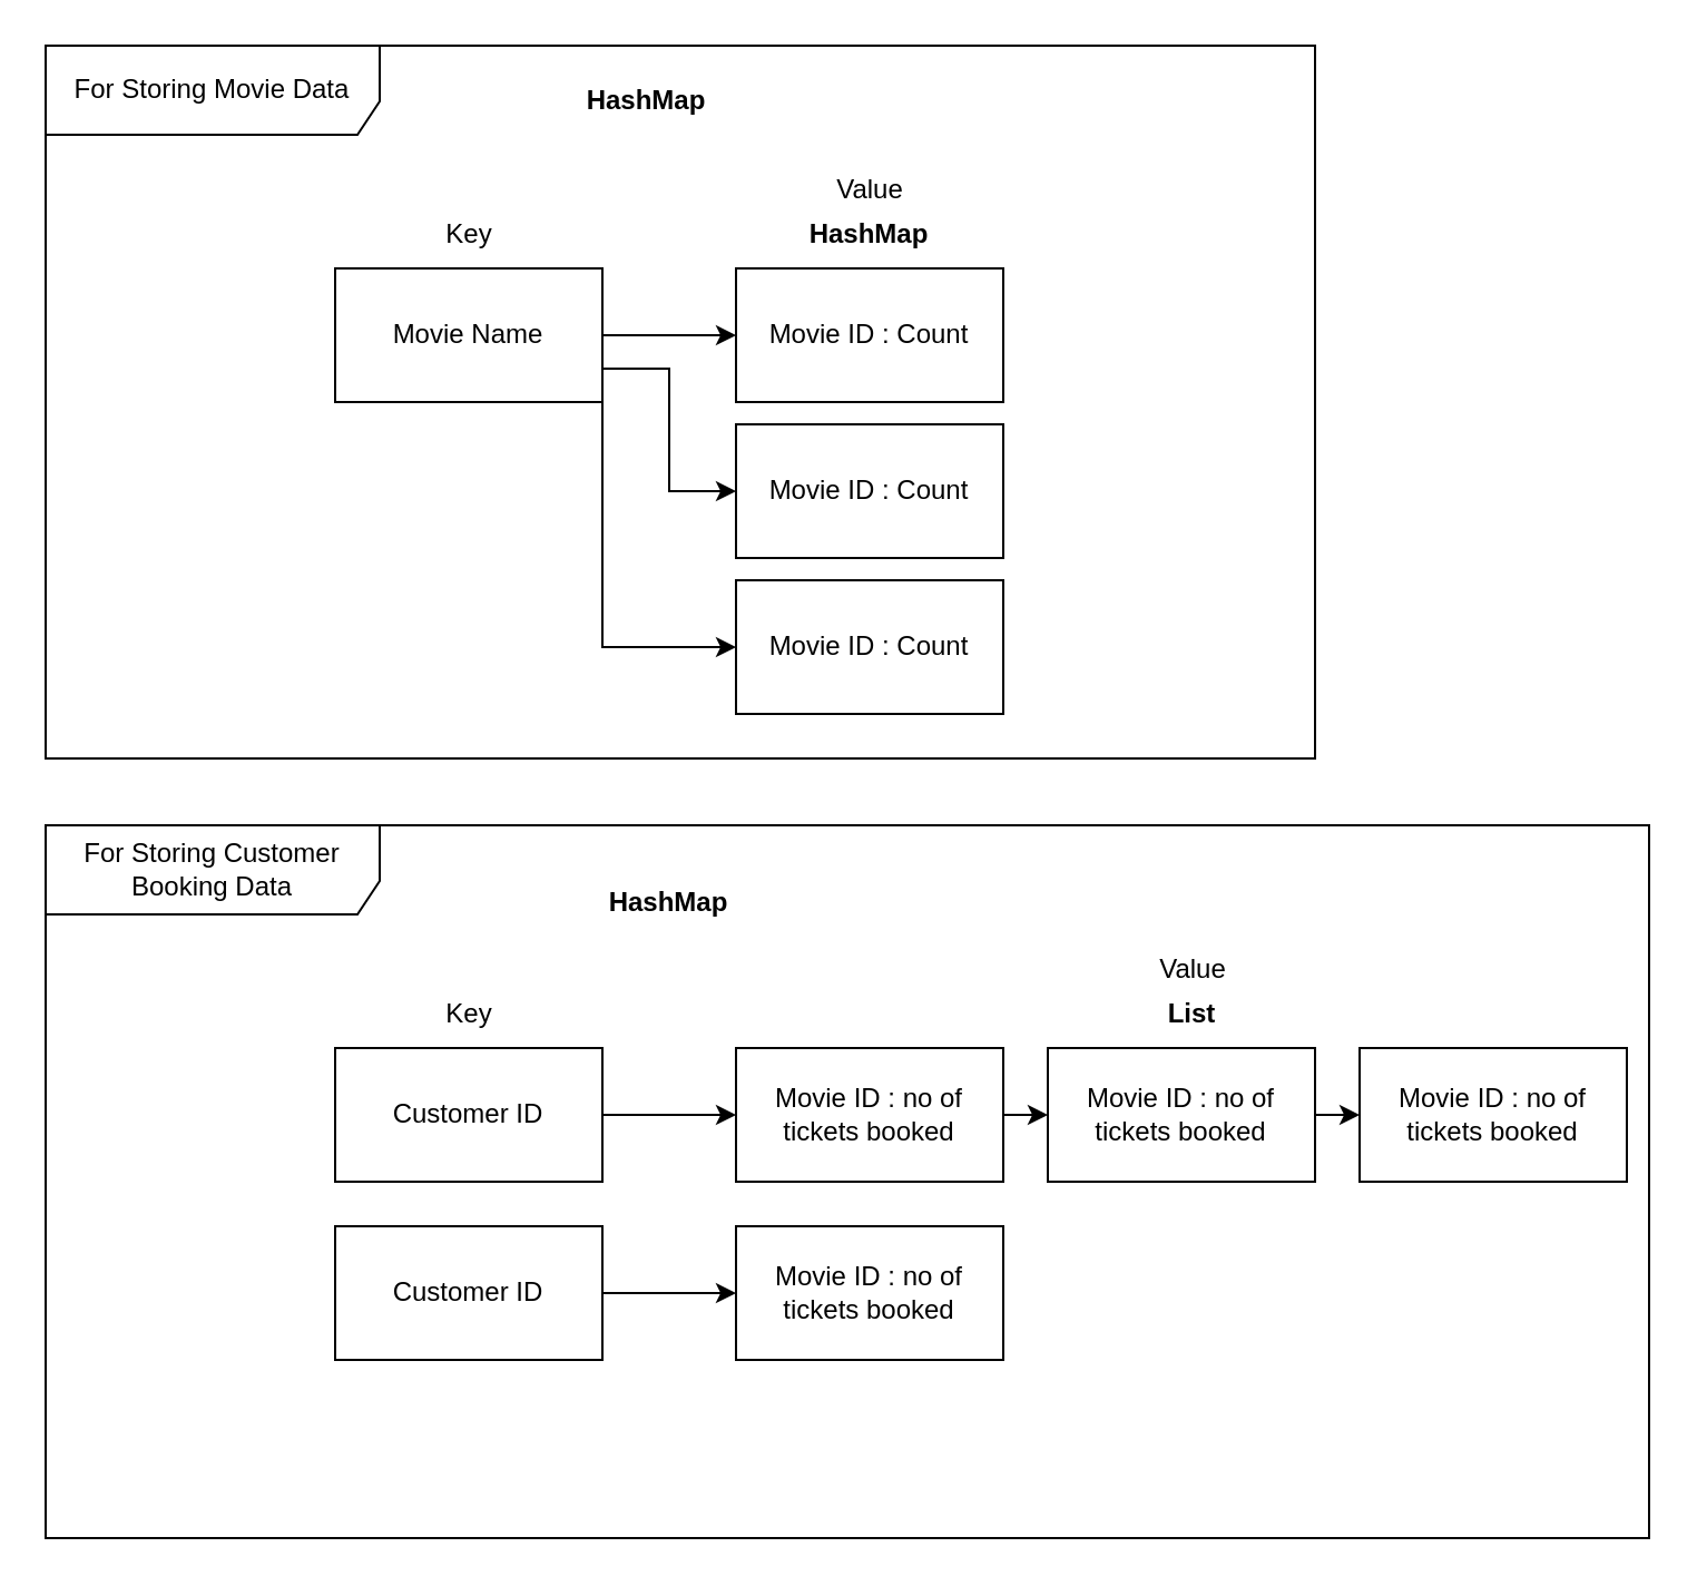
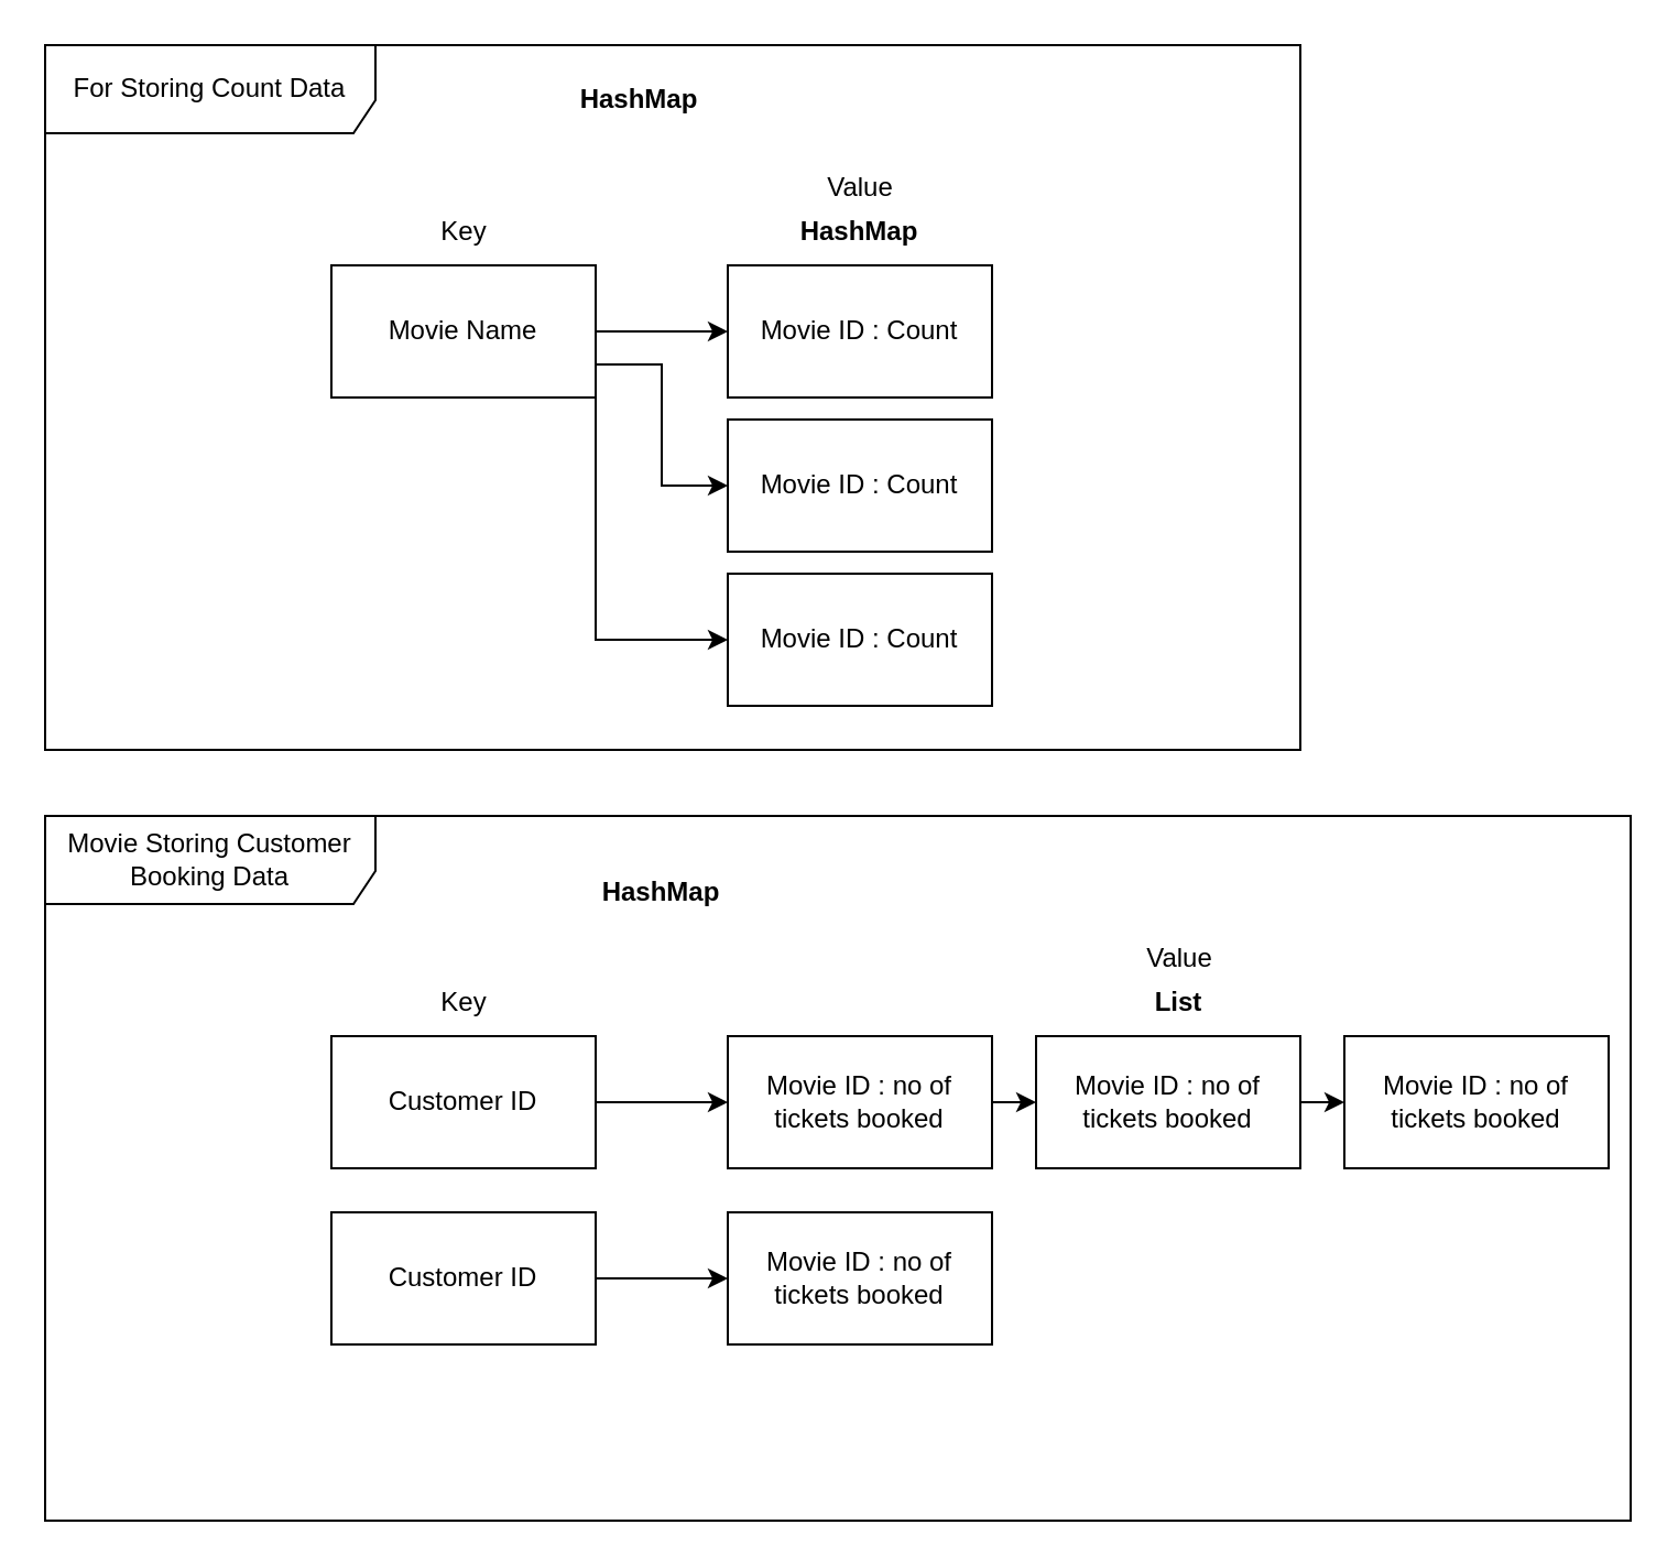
- <mxCell id="13" value="For Storing Movie Data" style="shape=umlFrame;whiteSpace=wrap;html=1;width=150;height=40;" vertex="1" parent="1"><mxGeometry x="20" y="20" width="570" height="320" as="geometry" /></mxCell>
+ <mxCell id="13" value="For Storing Count Data" style="shape=umlFrame;whiteSpace=wrap;html=1;width=150;height=40;" vertex="1" parent="1"><mxGeometry x="20" y="20" width="570" height="320" as="geometry" /></mxCell>
- <mxCell id="22" value="For Storing Customer Booking Data" style="shape=umlFrame;whiteSpace=wrap;html=1;width=150;height=40;" vertex="1" parent="1"><mxGeometry x="20" y="370" width="720" height="320" as="geometry" /></mxCell>
+ <mxCell id="22" value="Movie Storing Customer Booking Data" style="shape=umlFrame;whiteSpace=wrap;html=1;width=150;height=40;" vertex="1" parent="1"><mxGeometry x="20" y="370" width="720" height="320" as="geometry" /></mxCell>
